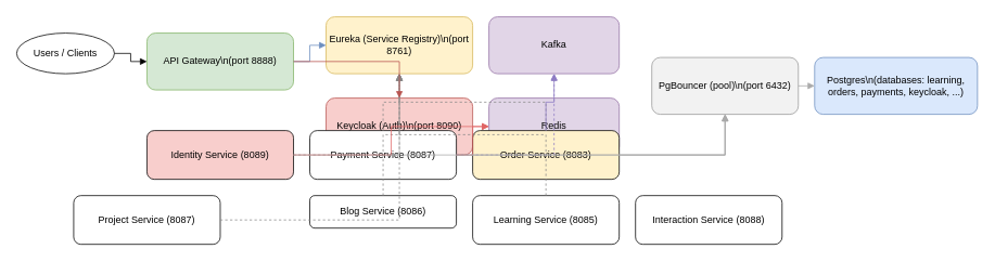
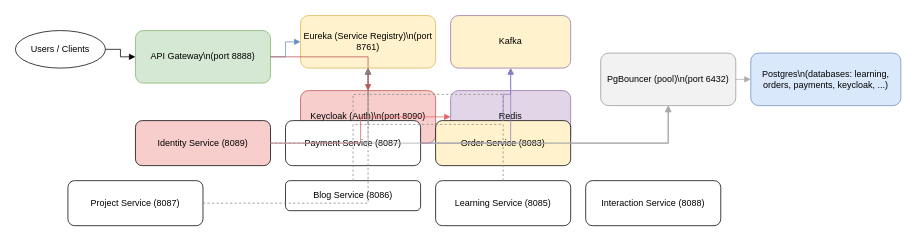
- <mxCell id="6" value="Kafka" style="rounded=1;whiteSpace=wrap;html=1;fillColor=#E1D5E7;strokeColor=#9673A6;" vertex="1" parent="1"><mxGeometry x="600" y="20" width="160" height="70" as="geometry" /></mxCell>
+ <mxCell id="6" value="Kafka" style="rounded=1;whiteSpace=wrap;html=1;fillColor=#fff2cc;strokeColor=#9673A6;" vertex="1" parent="1"><mxGeometry x="600" y="20" width="160" height="70" as="geometry" /></mxCell>
- <mxCell id="25" style="edgeStyle=orthogonalEdgeStyle;rounded=0;html=1;strokeColor=#8E7CC3;endArrow=block;dashed=1;" edge="1" parent="1" source="11" target="6"><mxGeometry relative="1" as="geometry" /></mxCell>
+ <mxCell id="25" style="edgeStyle=orthogonalEdgeStyle;rounded=0;html=1;strokeColor=#8E7CC3;endArrow=block;" edge="1" parent="1" source="11" target="6"><mxGeometry relative="1" as="geometry" /></mxCell>
- <mxCell id="28" style="edgeStyle=orthogonalEdgeStyle;rounded=0;html=1;strokeColor=#E06666;endArrow=block;" edge="1" parent="1" source="11" target="7"><mxGeometry relative="1" as="geometry" /></mxCell>
